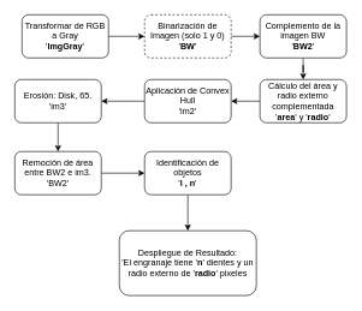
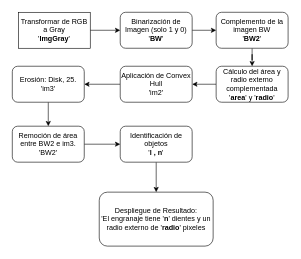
- <mxCell id="3" value="Transformar de RGB a Gray&lt;br&gt;'&lt;b&gt;ImgGray&lt;/b&gt;'" style="whiteSpace=wrap;html=1;rounded=1;glass=0;strokeWidth=1;shadow=0;" vertex="1" parent="1"><mxGeometry x="30" y="20" width="120" height="60" as="geometry" /></mxCell>
+ <mxCell id="3" value="Transformar de RGB a Gray&lt;br&gt;'&lt;b&gt;ImgGray&lt;/b&gt;'" style="whiteSpace=wrap;html=1;glass=0;strokeWidth=1;shadow=0;rounded=0;" vertex="1" parent="1"><mxGeometry x="30" y="20" width="120" height="60" as="geometry" /></mxCell>
- <mxCell id="5" value="Binarización de Imagen (solo 1 y 0)&lt;br&gt;'&lt;b&gt;BW&lt;/b&gt;'" style="whiteSpace=wrap;html=1;rounded=1;glass=0;strokeWidth=1;shadow=0;dashed=1;" vertex="1" parent="1"><mxGeometry x="200" y="20" width="120" height="60" as="geometry" /></mxCell>
+ <mxCell id="5" value="Binarización de Imagen (solo 1 y 0)&lt;br&gt;'&lt;b&gt;BW&lt;/b&gt;'" style="whiteSpace=wrap;html=1;rounded=1;glass=0;strokeWidth=1;shadow=0;" vertex="1" parent="1"><mxGeometry x="200" y="20" width="120" height="60" as="geometry" /></mxCell>
- <mxCell id="13" value="Erosión: Disk, 65.&lt;br&gt;'im3'" style="whiteSpace=wrap;html=1;rounded=1;glass=0;strokeWidth=1;shadow=0;" vertex="1" parent="1"><mxGeometry x="20" y="110" width="120" height="60" as="geometry" /></mxCell>
+ <mxCell id="13" value="Erosión: Disk, 25.&lt;br&gt;'im3'" style="whiteSpace=wrap;html=1;rounded=1;glass=0;strokeWidth=1;shadow=0;" vertex="1" parent="1"><mxGeometry x="20" y="110" width="120" height="60" as="geometry" /></mxCell>
